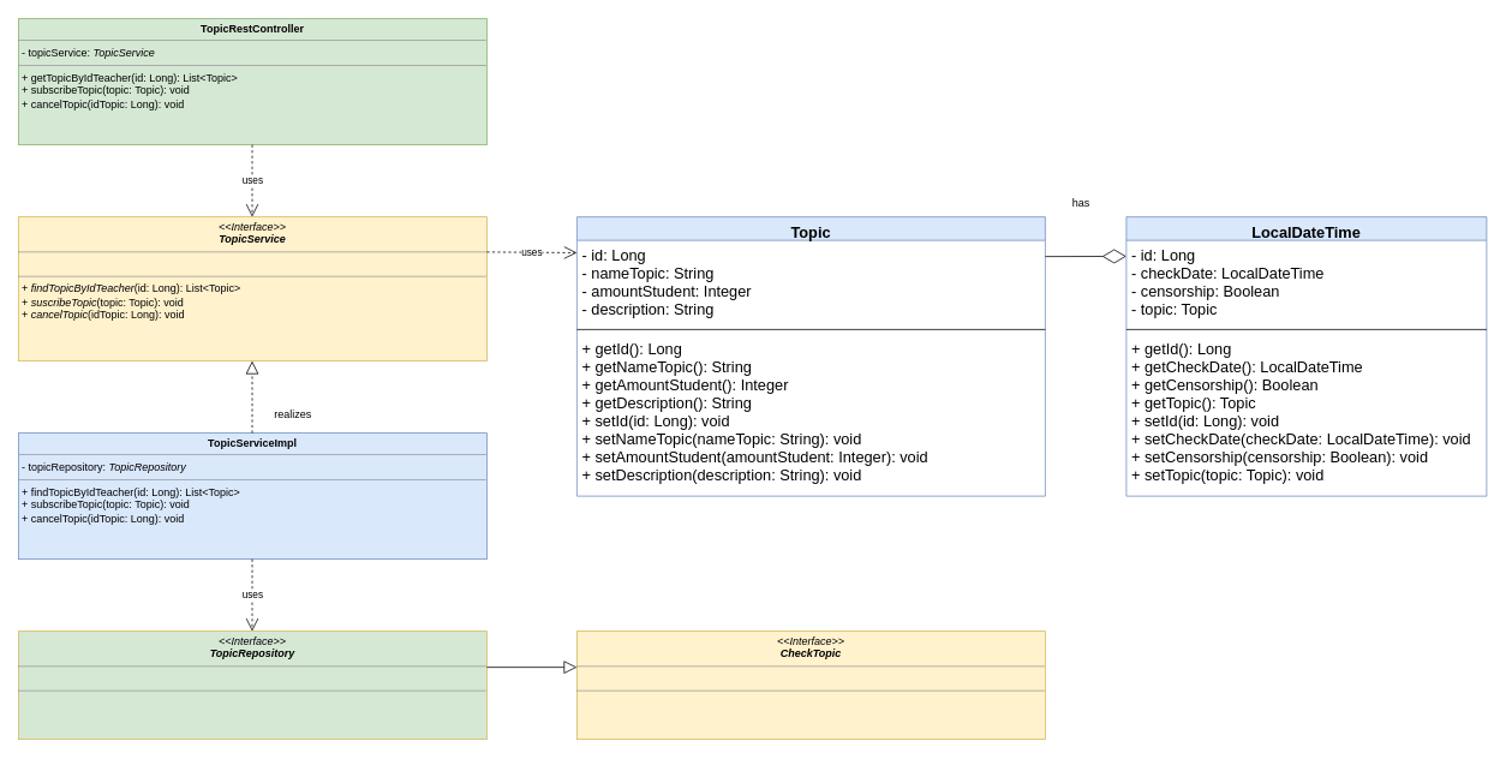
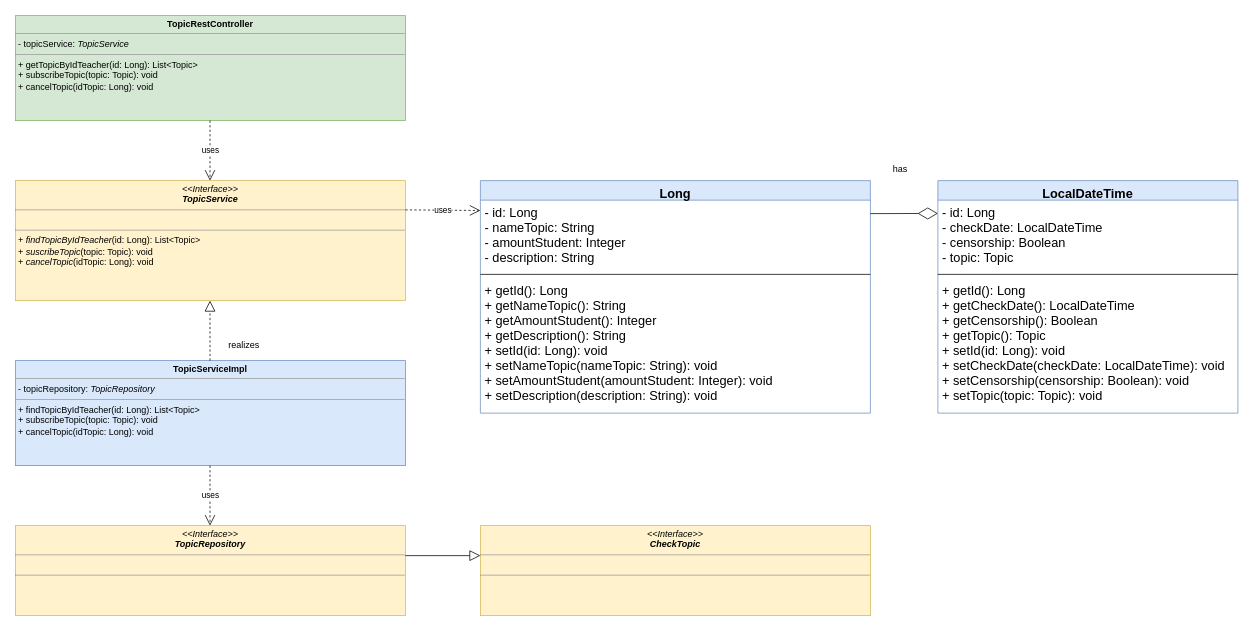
- <mxCell id="2" value="Topic" style="swimlane;fontStyle=1;align=center;verticalAlign=top;childLayout=stackLayout;horizontal=1;startSize=26;horizontalStack=0;resizeParent=1;resizeParentMax=0;resizeLast=0;collapsible=1;marginBottom=0;fillColor=#dae8fc;strokeColor=#6c8ebf;fontSize=17;" parent="1" vertex="1"><mxGeometry x="640" y="240" width="520" height="310" as="geometry"><mxRectangle x="180" y="160" width="120" height="26" as="alternateBounds" /></mxGeometry></mxCell>
+ <mxCell id="2" value="Long" style="swimlane;fontStyle=1;align=center;verticalAlign=top;childLayout=stackLayout;horizontal=1;startSize=26;horizontalStack=0;resizeParent=1;resizeParentMax=0;resizeLast=0;collapsible=1;marginBottom=0;fillColor=#dae8fc;strokeColor=#6c8ebf;fontSize=17;" parent="1" vertex="1"><mxGeometry x="640" y="240" width="520" height="310" as="geometry"><mxRectangle x="180" y="160" width="120" height="26" as="alternateBounds" /></mxGeometry></mxCell>
- <mxCell id="17" value="&lt;p style=&quot;margin: 0px ; margin-top: 4px ; text-align: center&quot;&gt;&lt;i&gt;&amp;lt;&amp;lt;Interface&amp;gt;&amp;gt;&lt;/i&gt;&lt;br&gt;&lt;b&gt;&lt;i&gt;TopicRepository&lt;/i&gt;&lt;/b&gt;&lt;/p&gt;&lt;hr size=&quot;1&quot;&gt;&lt;p style=&quot;margin: 0px ; margin-left: 4px&quot;&gt;&lt;br&gt;&lt;/p&gt;&lt;hr size=&quot;1&quot;&gt;&lt;p style=&quot;margin: 0px ; margin-left: 4px&quot;&gt;&lt;br&gt;&lt;/p&gt;" style="verticalAlign=top;align=left;overflow=fill;fontSize=12;fontFamily=Helvetica;html=1;fillColor=#d5e8d4;strokeColor=#d6b656;" parent="1" vertex="1"><mxGeometry x="20" y="700" width="520" height="120" as="geometry" /></mxCell>
+ <mxCell id="17" value="&lt;p style=&quot;margin: 0px ; margin-top: 4px ; text-align: center&quot;&gt;&lt;i&gt;&amp;lt;&amp;lt;Interface&amp;gt;&amp;gt;&lt;/i&gt;&lt;br&gt;&lt;b&gt;&lt;i&gt;TopicRepository&lt;/i&gt;&lt;/b&gt;&lt;/p&gt;&lt;hr size=&quot;1&quot;&gt;&lt;p style=&quot;margin: 0px ; margin-left: 4px&quot;&gt;&lt;br&gt;&lt;/p&gt;&lt;hr size=&quot;1&quot;&gt;&lt;p style=&quot;margin: 0px ; margin-left: 4px&quot;&gt;&lt;br&gt;&lt;/p&gt;" style="verticalAlign=top;align=left;overflow=fill;fontSize=12;fontFamily=Helvetica;html=1;fillColor=#fff2cc;strokeColor=#d6b656;" parent="1" vertex="1"><mxGeometry x="20" y="700" width="520" height="120" as="geometry" /></mxCell>
